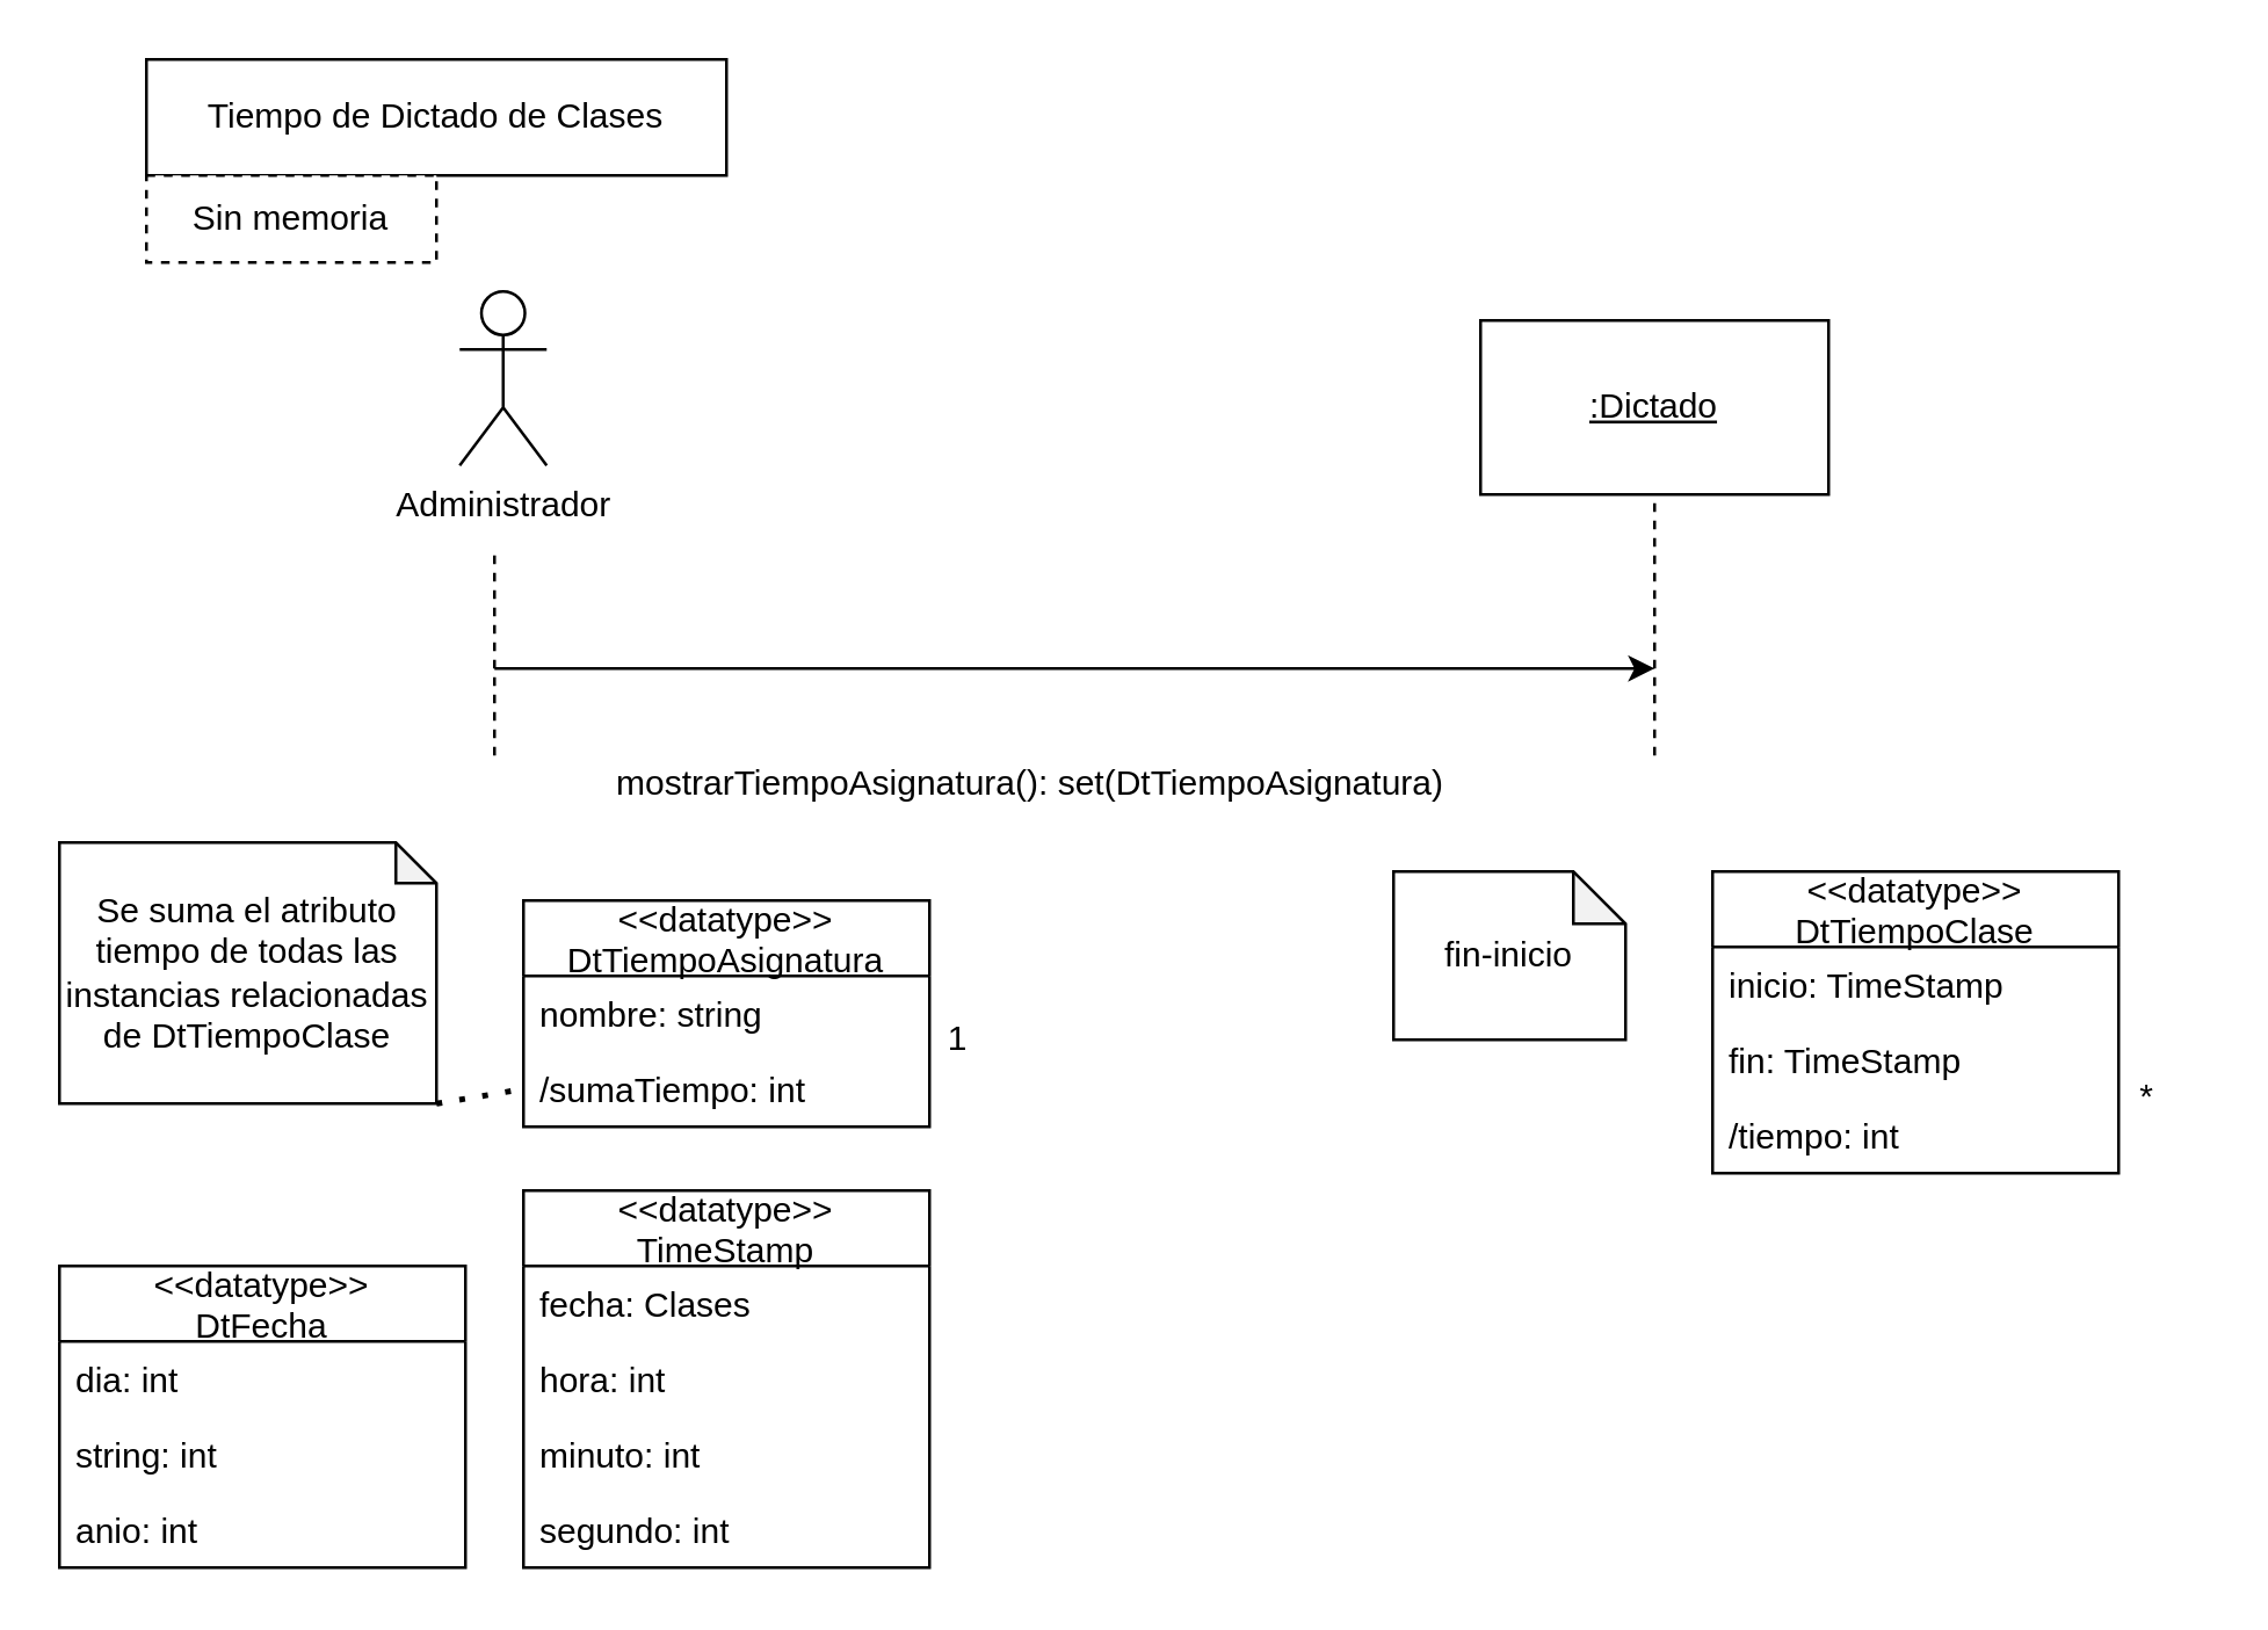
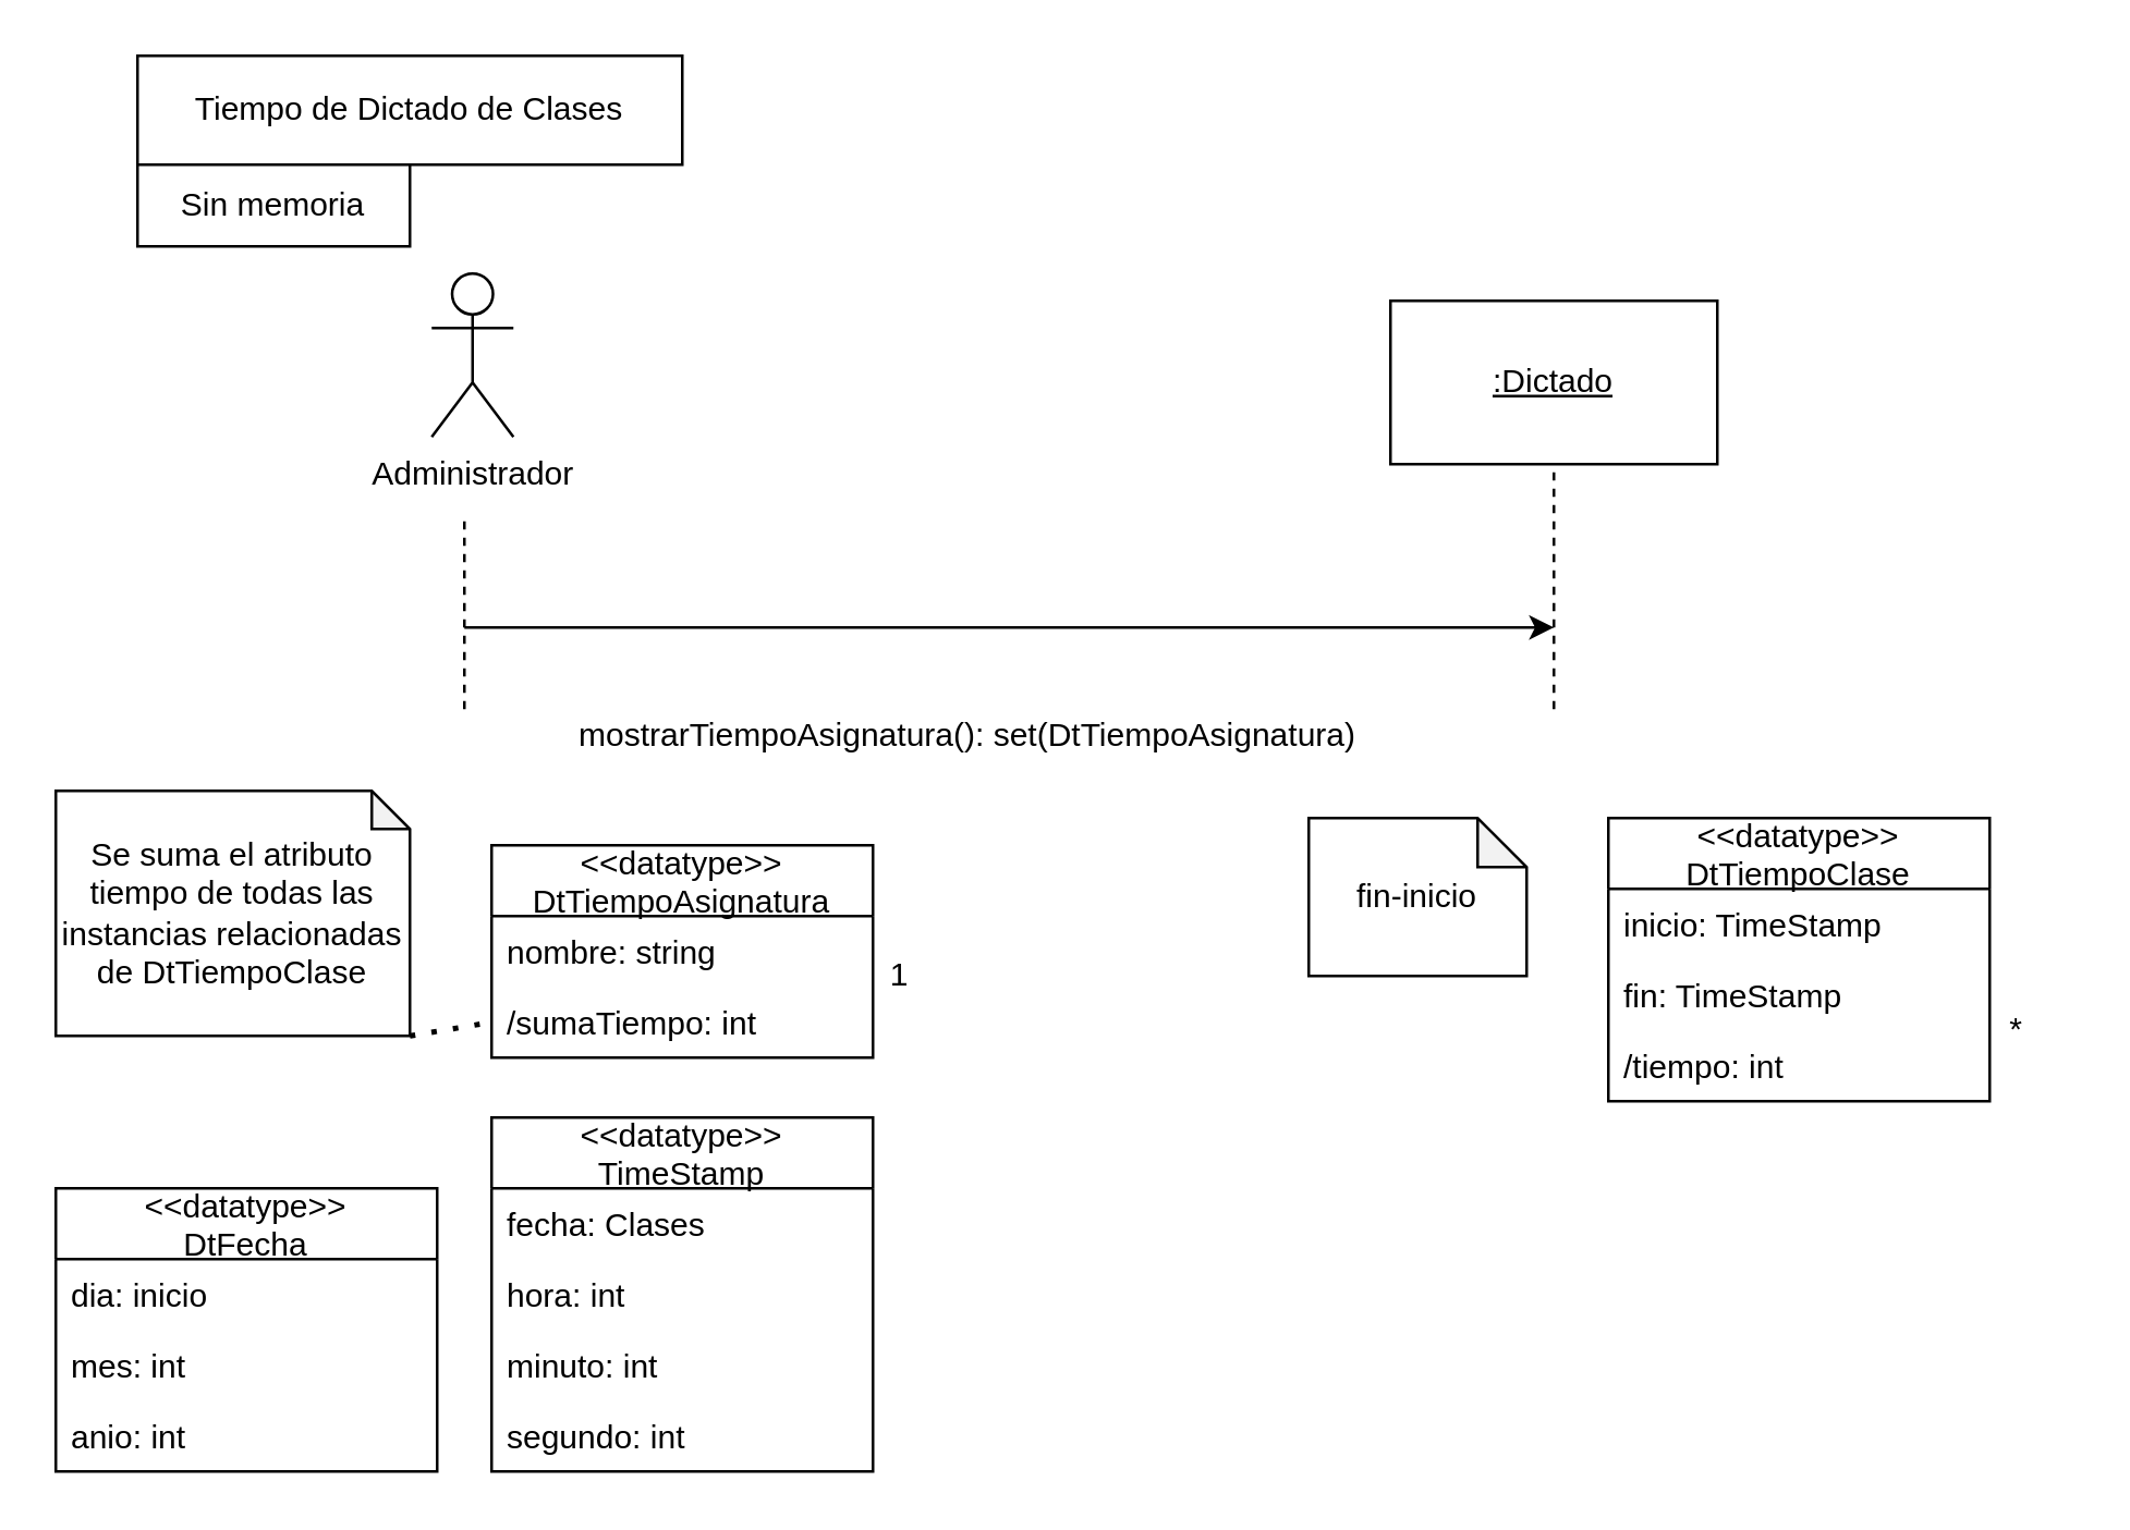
- <mxCell id="30" value="Sin memoria" style="rounded=0;whiteSpace=wrap;html=1;dashed=1;" vertex="1" parent="1"><mxGeometry x="50" y="60" width="100" height="30" as="geometry" /></mxCell>
+ <mxCell id="30" value="Sin memoria" style="rounded=0;whiteSpace=wrap;html=1;" vertex="1" parent="1"><mxGeometry x="50" y="60" width="100" height="30" as="geometry" /></mxCell>
- <mxCell id="21" value="dia: int" style="text;strokeColor=none;fillColor=none;align=left;verticalAlign=top;spacingLeft=4;spacingRight=4;overflow=hidden;rotatable=0;points=[[0,0.5],[1,0.5]];portConstraint=eastwest;" vertex="1" parent="20"><mxGeometry y="26" width="140" height="26" as="geometry" /></mxCell>
+ <mxCell id="21" value="dia: inicio" style="text;strokeColor=none;fillColor=none;align=left;verticalAlign=top;spacingLeft=4;spacingRight=4;overflow=hidden;rotatable=0;points=[[0,0.5],[1,0.5]];portConstraint=eastwest;" vertex="1" parent="20"><mxGeometry y="26" width="140" height="26" as="geometry" /></mxCell>
- <mxCell id="22" value="string: int" style="text;strokeColor=none;fillColor=none;align=left;verticalAlign=top;spacingLeft=4;spacingRight=4;overflow=hidden;rotatable=0;points=[[0,0.5],[1,0.5]];portConstraint=eastwest;" vertex="1" parent="20"><mxGeometry y="52" width="140" height="26" as="geometry" /></mxCell>
+ <mxCell id="22" value="mes: int" style="text;strokeColor=none;fillColor=none;align=left;verticalAlign=top;spacingLeft=4;spacingRight=4;overflow=hidden;rotatable=0;points=[[0,0.5],[1,0.5]];portConstraint=eastwest;" vertex="1" parent="20"><mxGeometry y="52" width="140" height="26" as="geometry" /></mxCell>
